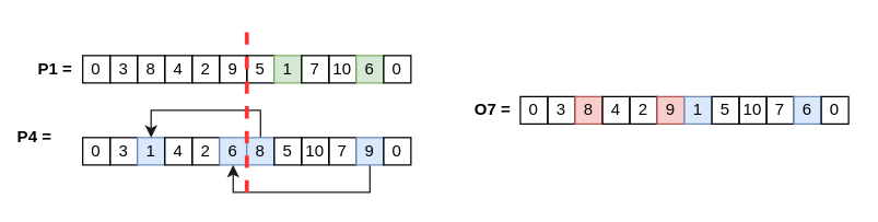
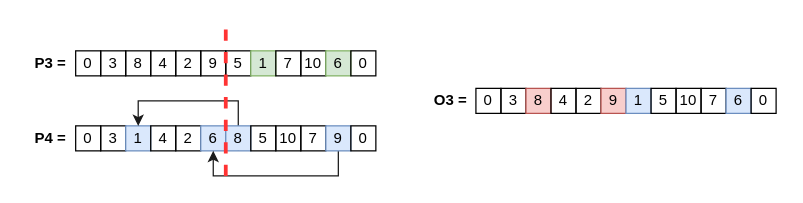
- <mxCell id="29" value="P1 =" style="text;html=1;strokeColor=none;fillColor=none;align=center;verticalAlign=middle;whiteSpace=wrap;rounded=0;fontStyle=1" parent="1" vertex="1"><mxGeometry x="20" y="40" width="40" height="20" as="geometry" /></mxCell>
+ <mxCell id="29" value="P3 =" style="text;html=1;strokeColor=none;fillColor=none;align=center;verticalAlign=middle;whiteSpace=wrap;rounded=0;fontStyle=1" parent="1" vertex="1"><mxGeometry x="20" y="40" width="40" height="20" as="geometry" /></mxCell>
- <mxCell id="31" value="O7 =" style="text;html=1;strokeColor=none;fillColor=none;align=center;verticalAlign=middle;whiteSpace=wrap;rounded=0;fontStyle=1" parent="1" vertex="1"><mxGeometry x="340" y="70" width="40" height="20" as="geometry" /></mxCell>
+ <mxCell id="31" value="O3 =" style="text;html=1;strokeColor=none;fillColor=none;align=center;verticalAlign=middle;whiteSpace=wrap;rounded=0;fontStyle=1" parent="1" vertex="1"><mxGeometry x="340" y="70" width="40" height="20" as="geometry" /></mxCell>
- <mxCell id="30" value="P4 =" style="text;html=1;strokeColor=none;fillColor=none;align=center;verticalAlign=middle;whiteSpace=wrap;rounded=0;fontStyle=1" parent="1" vertex="1"><mxGeometry x="5" y="89.97" width="40" height="20" as="geometry" /></mxCell>
+ <mxCell id="30" value="P4 =" style="text;html=1;strokeColor=none;fillColor=none;align=center;verticalAlign=middle;whiteSpace=wrap;rounded=0;fontStyle=1" parent="1" vertex="1"><mxGeometry x="20" y="99.97" width="40" height="20" as="geometry" /></mxCell>
